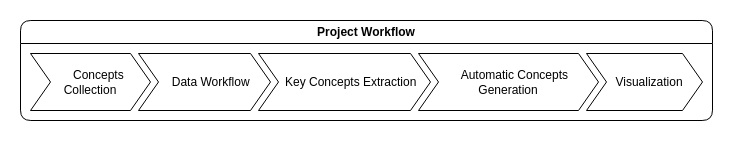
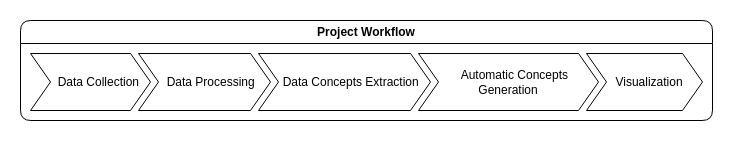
- <mxCell id="3" value="&amp;nbsp; &amp;nbsp; &amp;nbsp;Concepts Collection" style="shape=step;perimeter=stepPerimeter;fixedSize=1;points=[];whiteSpace=wrap;html=1;" vertex="1" parent="2"><mxGeometry x="10" y="33" width="120" height="57" as="geometry" /></mxCell>
+ <mxCell id="3" value="&amp;nbsp; &amp;nbsp; &amp;nbsp;Data Collection" style="shape=step;perimeter=stepPerimeter;fixedSize=1;points=[];whiteSpace=wrap;html=1;" vertex="1" parent="2"><mxGeometry x="10" y="33" width="120" height="57" as="geometry" /></mxCell>
- <mxCell id="4" value="&amp;nbsp; &amp;nbsp; Data Workflow" style="shape=step;perimeter=stepPerimeter;fixedSize=1;points=[];whiteSpace=wrap;html=1;" vertex="1" parent="2"><mxGeometry x="118" y="33" width="132" height="57" as="geometry" /></mxCell>
+ <mxCell id="4" value="&amp;nbsp; &amp;nbsp; Data Processing" style="shape=step;perimeter=stepPerimeter;fixedSize=1;points=[];whiteSpace=wrap;html=1;" vertex="1" parent="2"><mxGeometry x="118" y="33" width="132" height="57" as="geometry" /></mxCell>
- <mxCell id="5" value="&amp;nbsp; &amp;nbsp; Key Concepts Extraction" style="shape=step;perimeter=stepPerimeter;fixedSize=1;points=[];whiteSpace=wrap;html=1;" vertex="1" parent="2"><mxGeometry x="238" y="33" width="172" height="57" as="geometry" /></mxCell>
+ <mxCell id="5" value="&amp;nbsp; &amp;nbsp; Data Concepts Extraction" style="shape=step;perimeter=stepPerimeter;fixedSize=1;points=[];whiteSpace=wrap;html=1;" vertex="1" parent="2"><mxGeometry x="238" y="33" width="172" height="57" as="geometry" /></mxCell>
